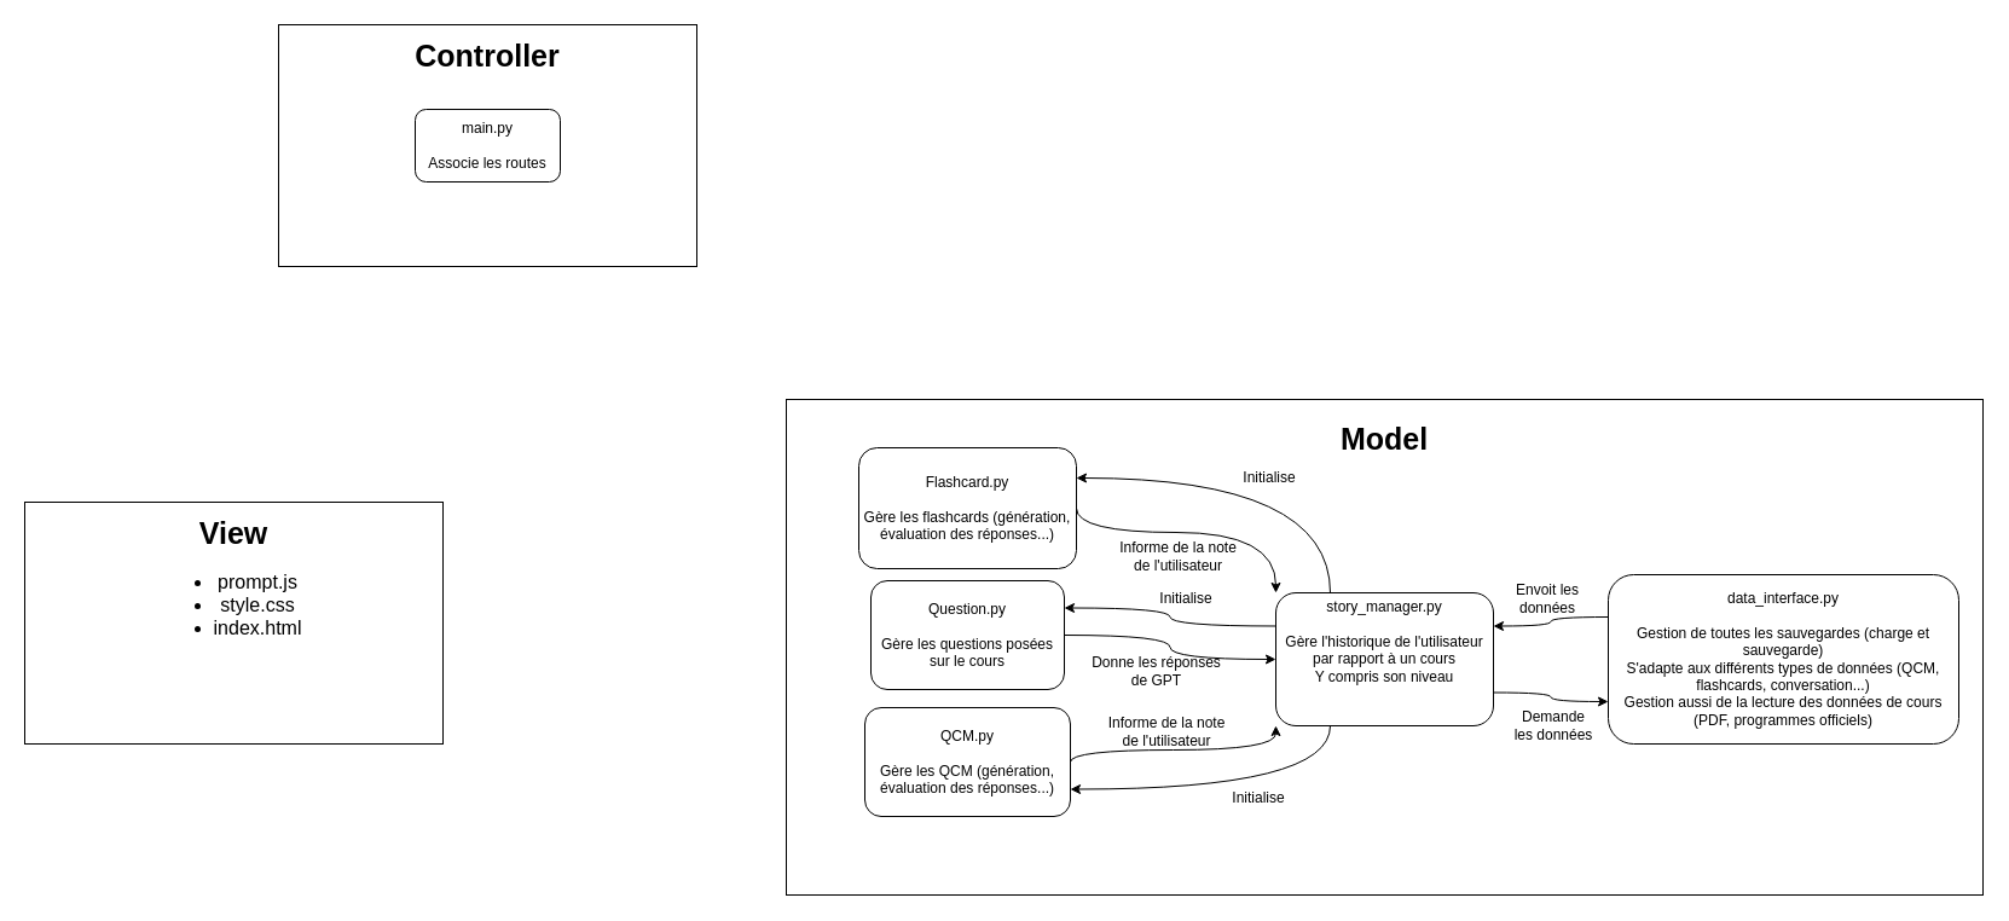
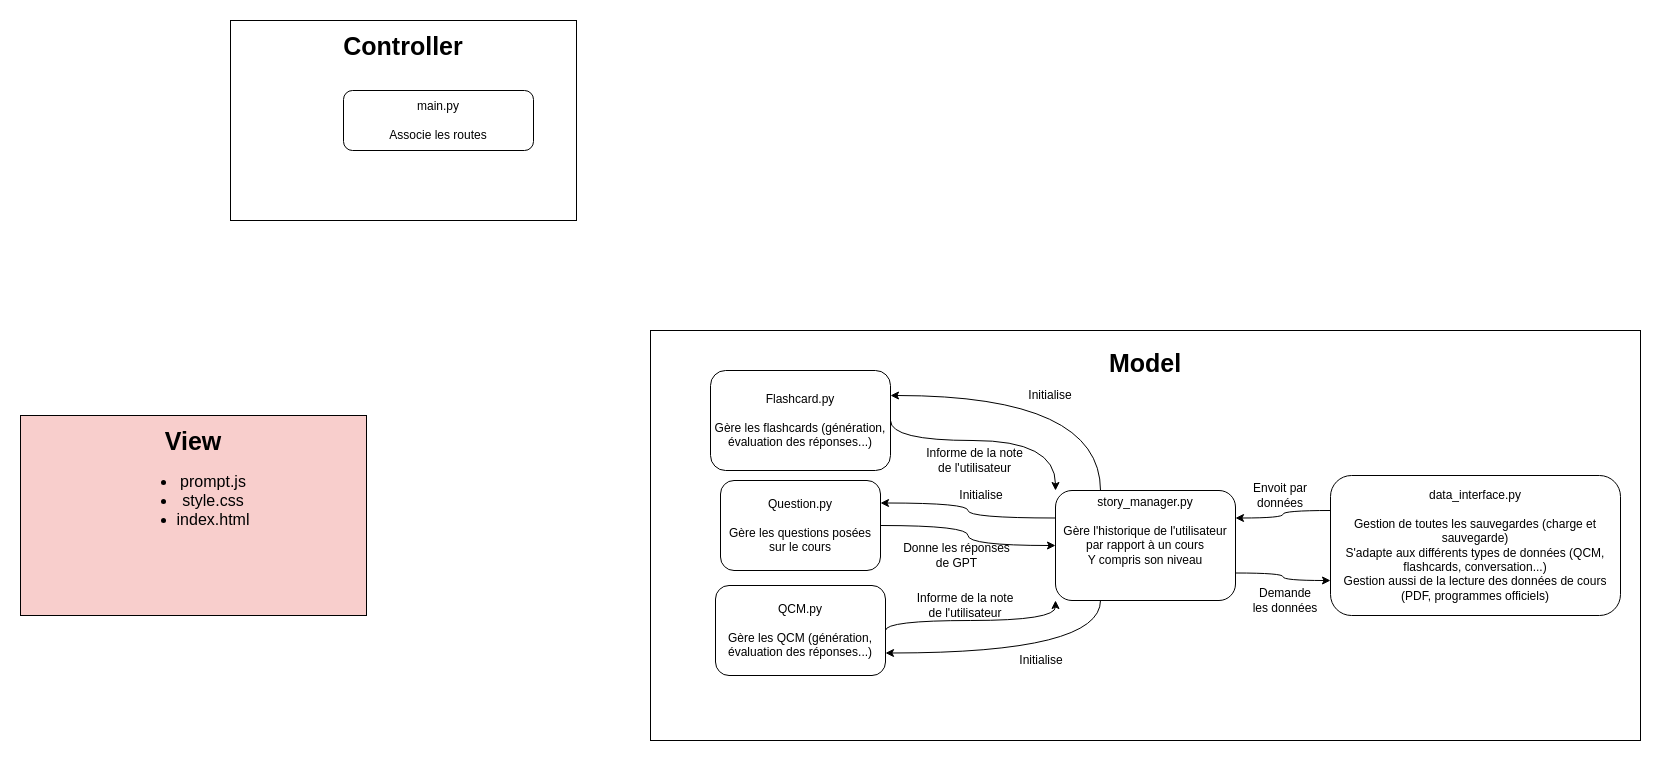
- <mxCell id="26" value="&lt;div&gt;main.py&lt;/div&gt;&lt;div&gt;&lt;br&gt;&lt;/div&gt;&lt;div&gt;Associe les routes &lt;br&gt;&lt;/div&gt;" style="rounded=1;whiteSpace=wrap;html=1;" vertex="1" parent="1"><mxGeometry x="343" y="90" width="120" height="60" as="geometry" /></mxCell>
+ <mxCell id="26" value="&lt;div&gt;main.py&lt;/div&gt;&lt;div&gt;&lt;br&gt;&lt;/div&gt;&lt;div&gt;Associe les routes &lt;br&gt;&lt;/div&gt;" style="rounded=1;whiteSpace=wrap;html=1;" vertex="1" parent="1"><mxGeometry x="343" y="90" width="190" height="60" as="geometry" /></mxCell>
- <mxCell id="24" value="Envoit les données" style="text;html=1;strokeColor=none;fillColor=none;align=center;verticalAlign=middle;whiteSpace=wrap;rounded=0;" vertex="1" parent="1"><mxGeometry x="1250" y="480" width="60" height="30" as="geometry" /></mxCell>
+ <mxCell id="24" value="Envoit par données" style="text;html=1;strokeColor=none;fillColor=none;align=center;verticalAlign=middle;whiteSpace=wrap;rounded=0;" vertex="1" parent="1"><mxGeometry x="1250" y="480" width="60" height="30" as="geometry" /></mxCell>
- <mxCell id="3" value="&lt;div style=&quot;font-size: 25px;&quot;&gt;&lt;font style=&quot;font-size: 25px;&quot;&gt;&lt;b&gt;View&lt;/b&gt;&lt;/font&gt;&lt;/div&gt;&lt;div style=&quot;font-size: 16px;&quot;&gt;&lt;ul&gt;&lt;li&gt;prompt.js&lt;/li&gt;&lt;li&gt;style.css&lt;/li&gt;&lt;li&gt;index.html&lt;br&gt;&lt;/li&gt;&lt;/ul&gt;&lt;/div&gt;&lt;div style=&quot;font-size: 25px;&quot;&gt;&lt;font style=&quot;font-size: 25px;&quot;&gt;&lt;br&gt;&lt;/font&gt;&lt;/div&gt;&lt;div style=&quot;font-size: 25px;&quot;&gt;&lt;font style=&quot;font-size: 25px;&quot;&gt;&lt;br&gt;&lt;/font&gt;&lt;/div&gt;" style="rounded=0;whiteSpace=wrap;html=1;" vertex="1" parent="1"><mxGeometry x="20" y="415" width="346" height="200" as="geometry" /></mxCell>
+ <mxCell id="3" value="&lt;div style=&quot;font-size: 25px;&quot;&gt;&lt;font style=&quot;font-size: 25px;&quot;&gt;&lt;b&gt;View&lt;/b&gt;&lt;/font&gt;&lt;/div&gt;&lt;div style=&quot;font-size: 16px;&quot;&gt;&lt;ul&gt;&lt;li&gt;prompt.js&lt;/li&gt;&lt;li&gt;style.css&lt;/li&gt;&lt;li&gt;index.html&lt;br&gt;&lt;/li&gt;&lt;/ul&gt;&lt;/div&gt;&lt;div style=&quot;font-size: 25px;&quot;&gt;&lt;font style=&quot;font-size: 25px;&quot;&gt;&lt;br&gt;&lt;/font&gt;&lt;/div&gt;&lt;div style=&quot;font-size: 25px;&quot;&gt;&lt;font style=&quot;font-size: 25px;&quot;&gt;&lt;br&gt;&lt;/font&gt;&lt;/div&gt;" style="rounded=0;whiteSpace=wrap;html=1;fillColor=#f8cecc;" vertex="1" parent="1"><mxGeometry x="20" y="415" width="346" height="200" as="geometry" /></mxCell>
